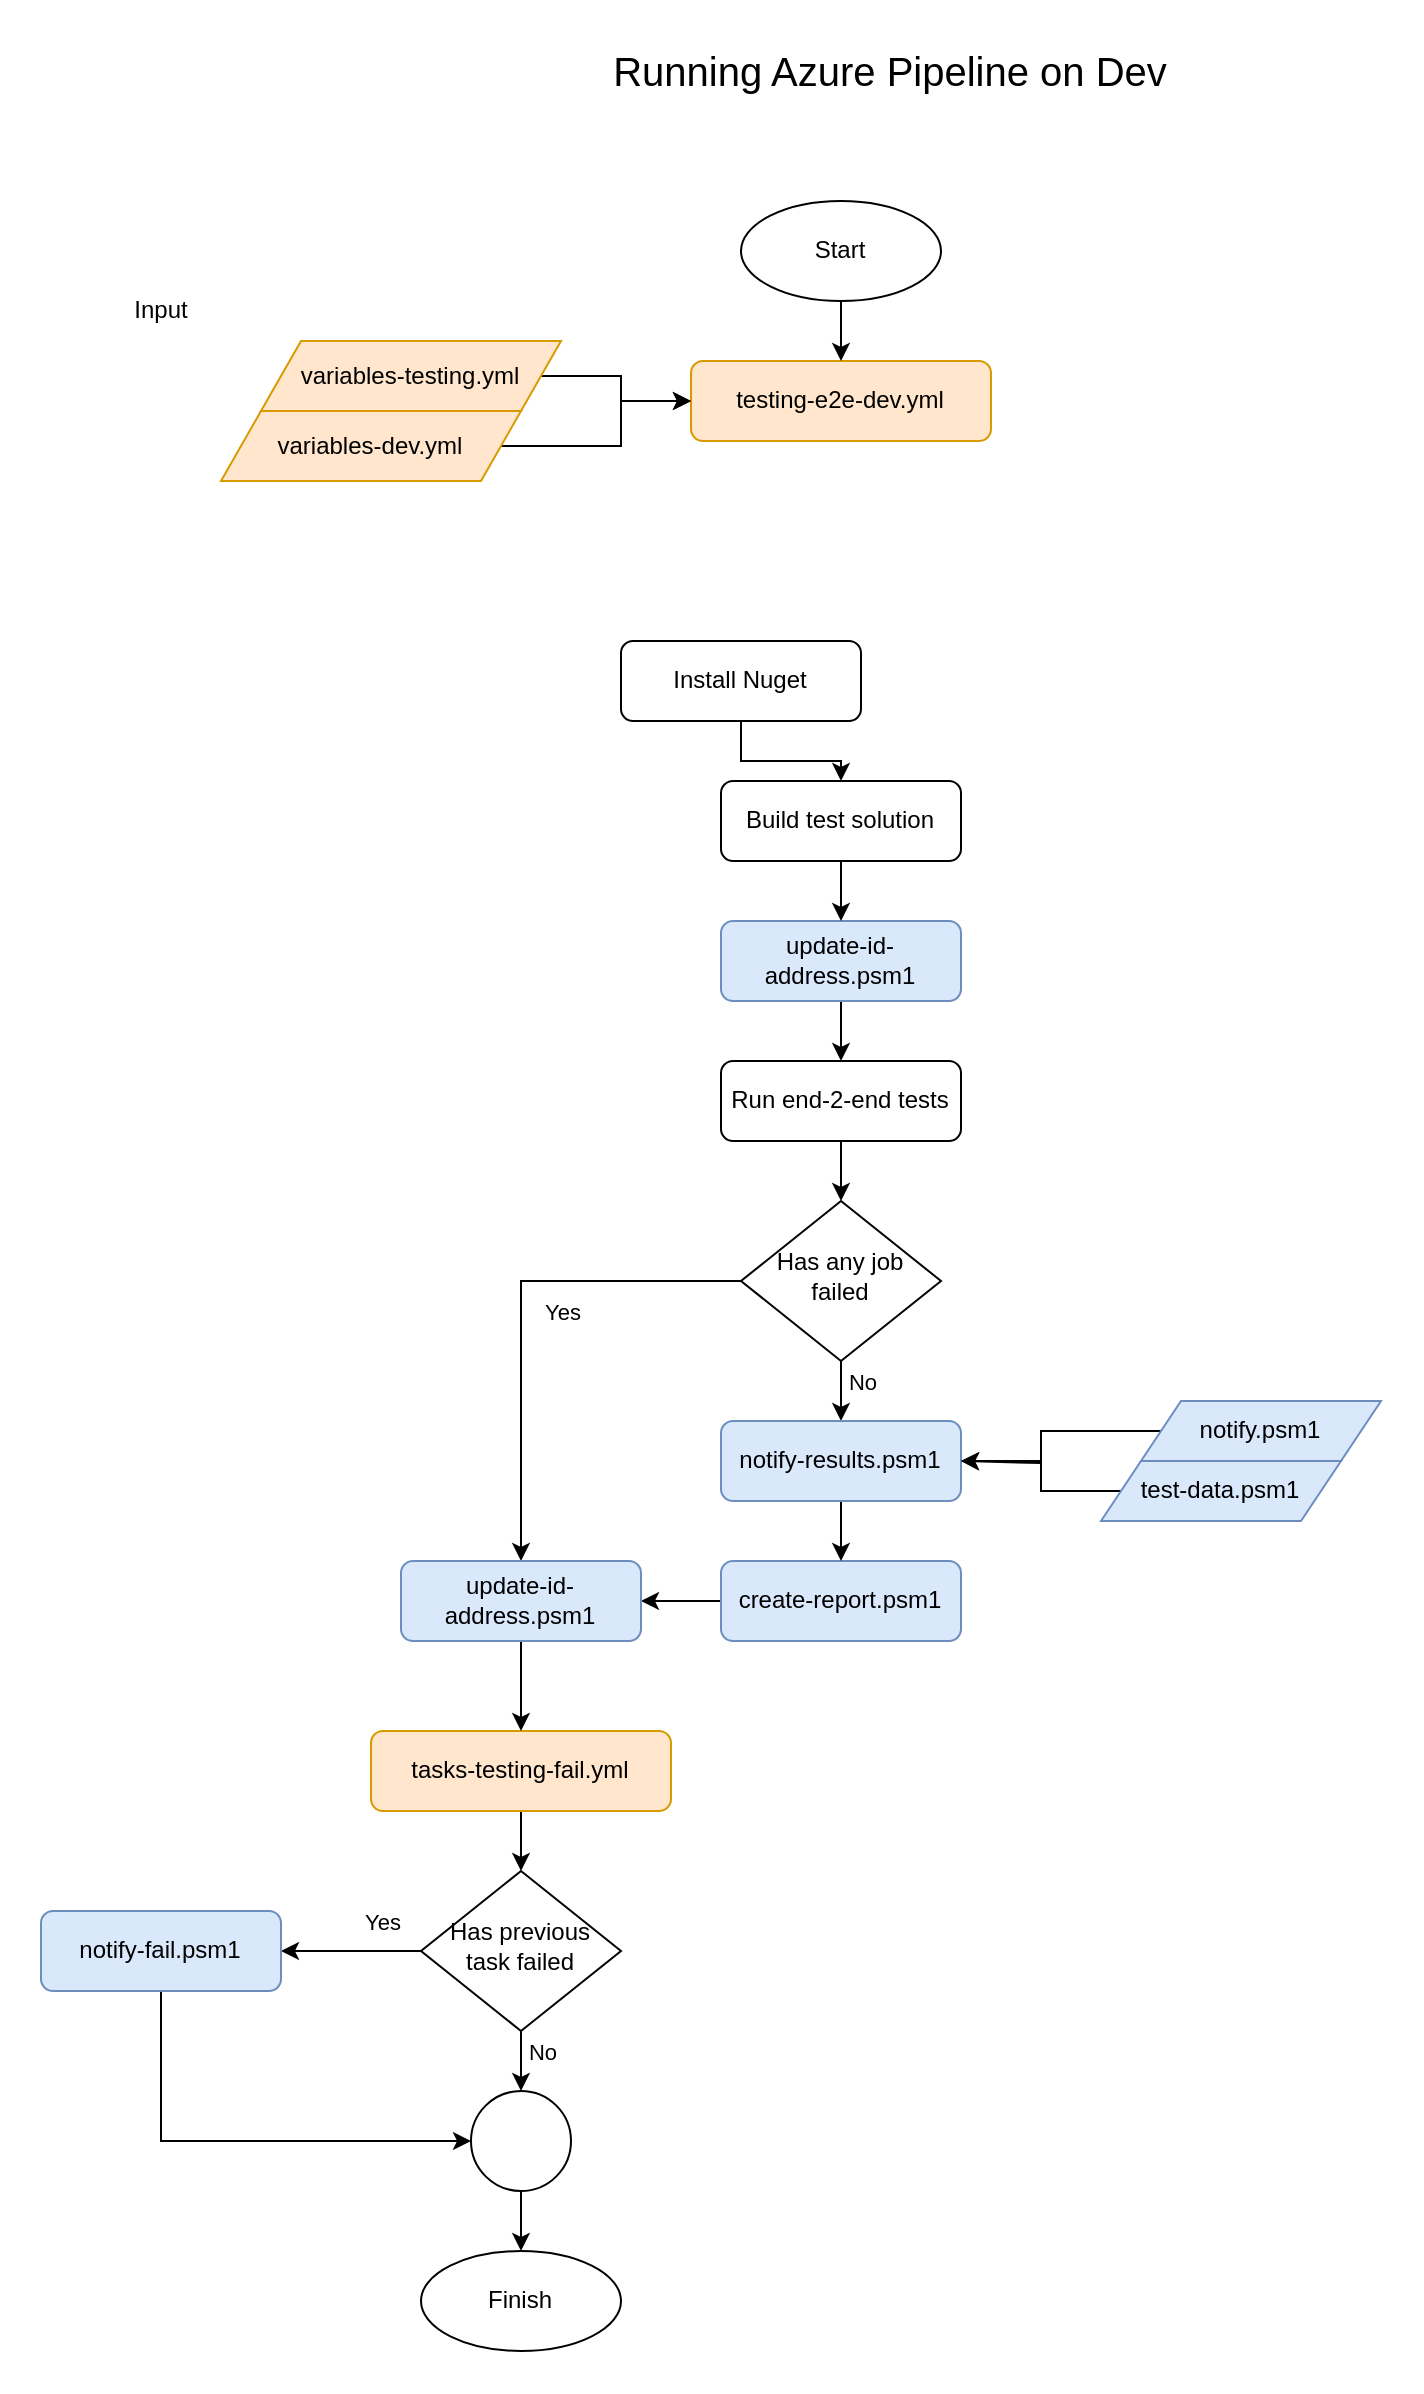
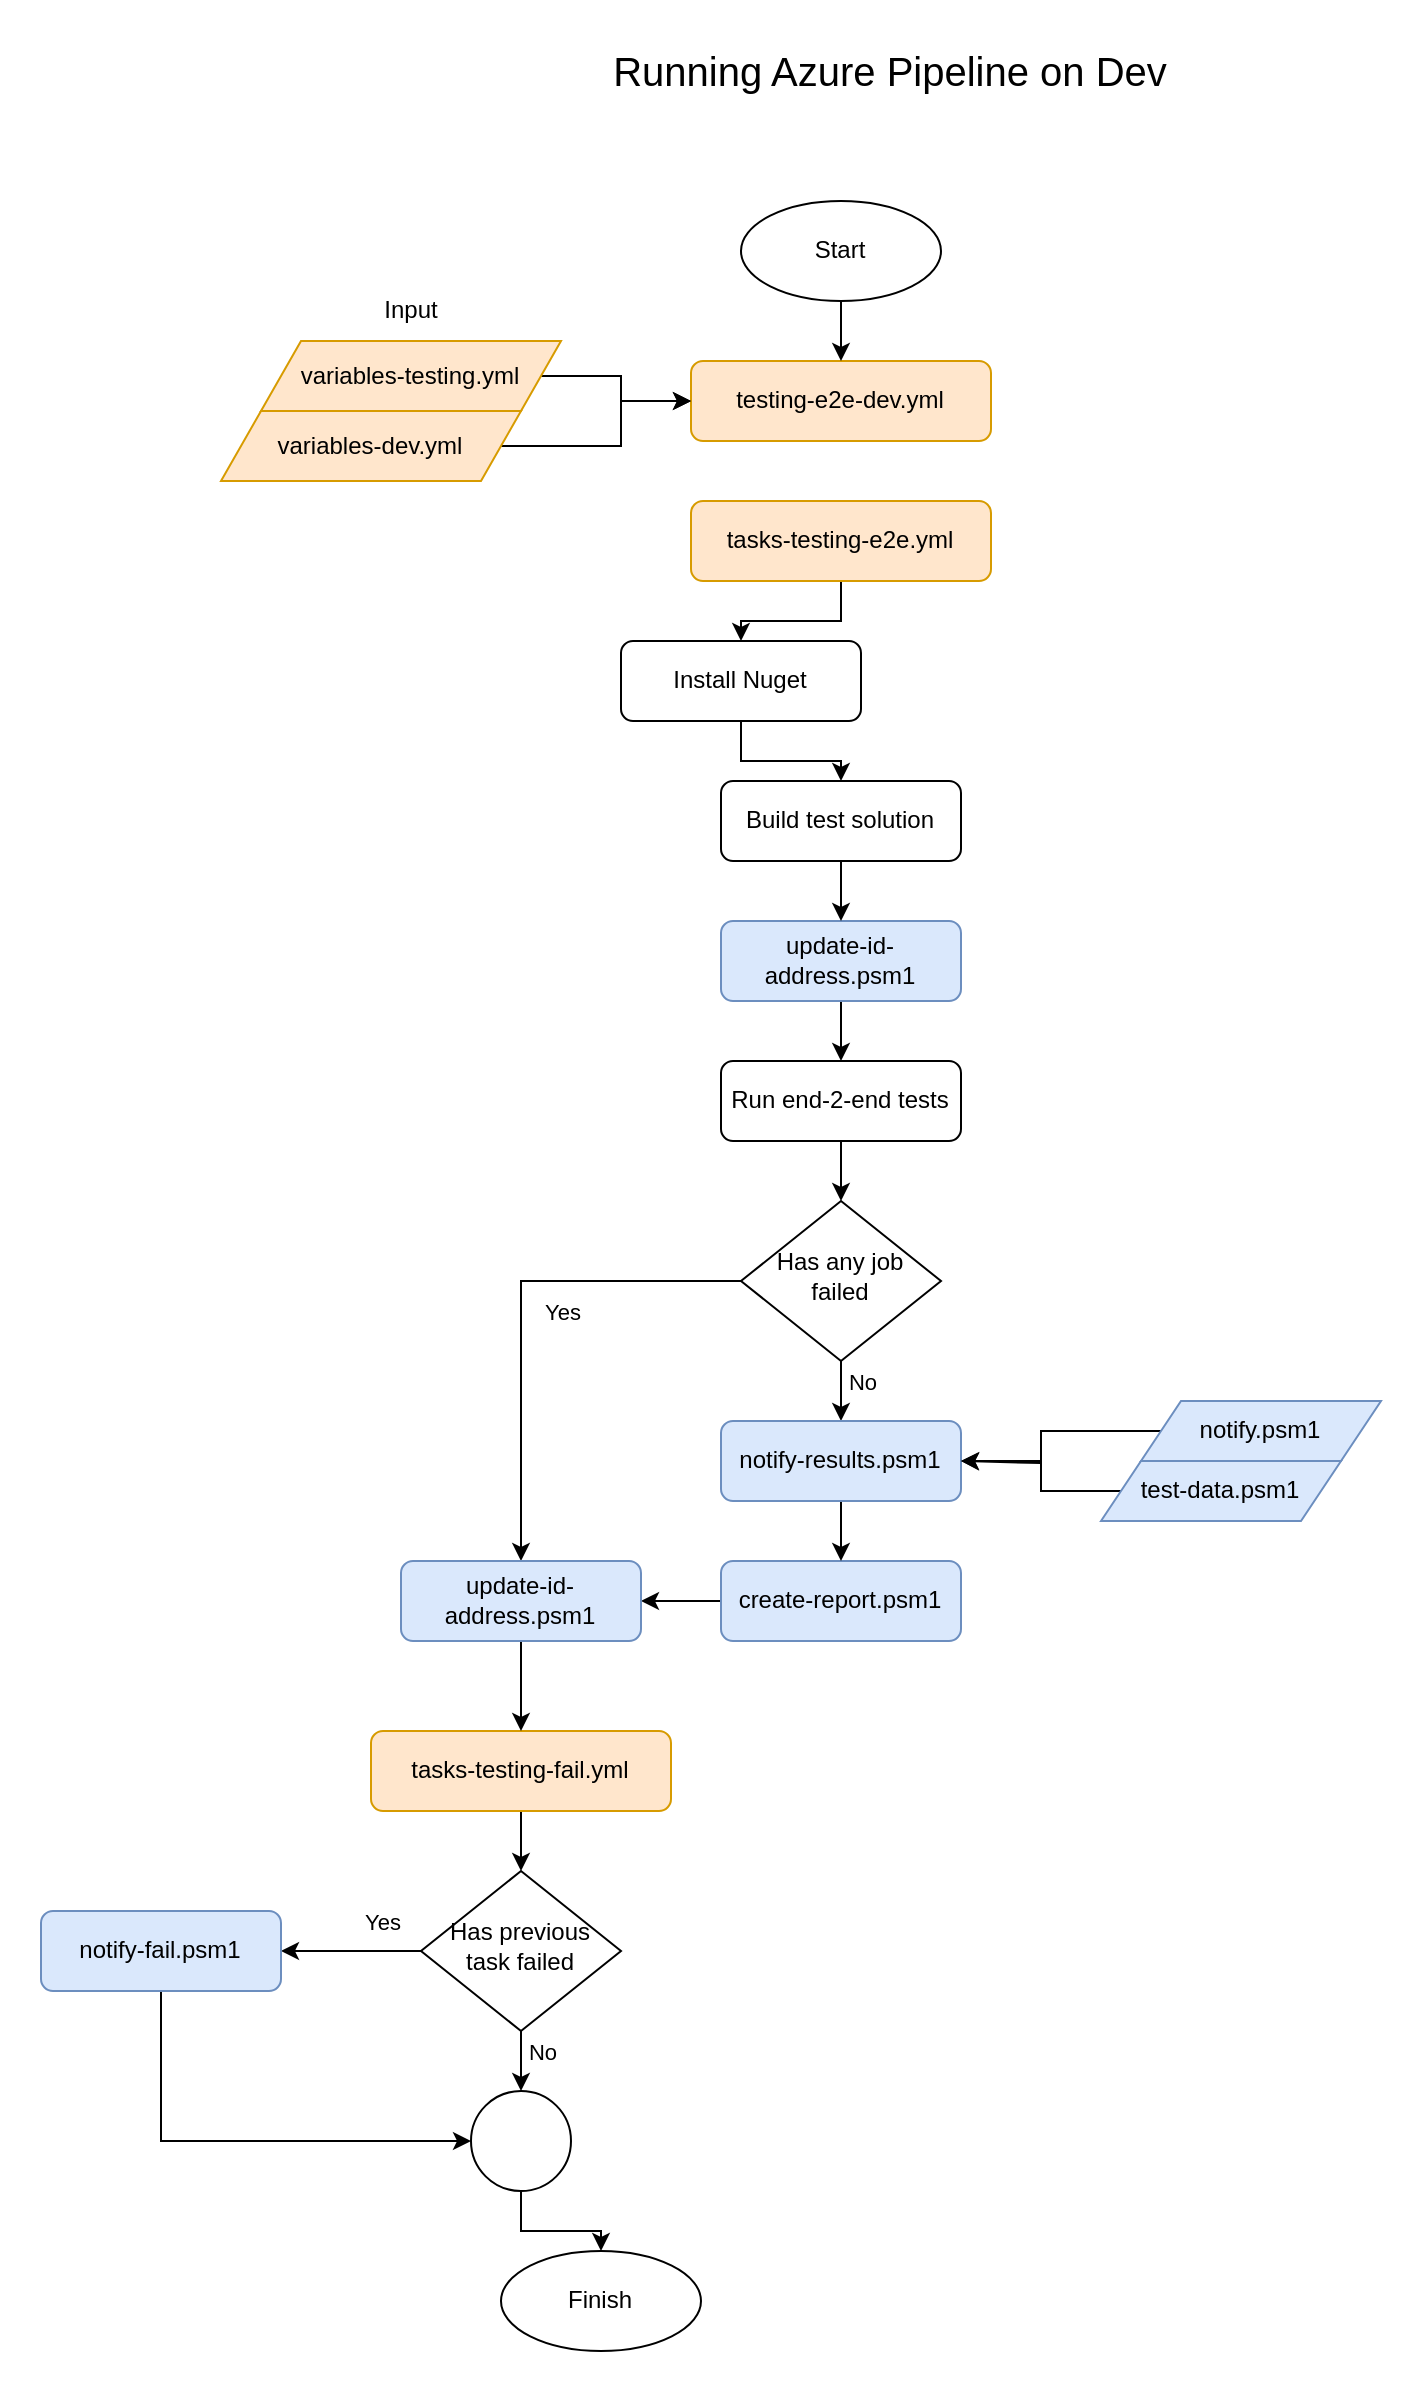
- <mxCell id="33" value="Input" style="text;html=1;align=center;verticalAlign=middle;resizable=0;points=[];autosize=1;strokeColor=none;fillColor=none;" vertex="1" parent="1"><mxGeometry x="55" y="140" width="50" height="30" as="geometry" /></mxCell>
+ <mxCell id="33" value="Input" style="text;html=1;align=center;verticalAlign=middle;resizable=0;points=[];autosize=1;strokeColor=none;fillColor=none;" vertex="1" parent="1"><mxGeometry x="180" y="140" width="50" height="30" as="geometry" /></mxCell>
+ <mxCell id="23" value="tasks-testing-e2e.yml" style="rounded=1;whiteSpace=wrap;html=1;fontSize=12;glass=0;strokeWidth=1;shadow=0;fillColor=#ffe6cc;strokeColor=#d79b00;" vertex="1" parent="1"><mxGeometry x="345" y="250" width="150" height="40" as="geometry" /></mxCell>
+ <mxCell id="22" style="edgeStyle=orthogonalEdgeStyle;rounded=0;orthogonalLoop=1;jettySize=auto;html=1;exitX=0.5;exitY=1;exitDx=0;exitDy=0;entryX=0.5;entryY=0;entryDx=0;entryDy=0;" edge="1" parent="1" source="23" target="44"><mxGeometry relative="1" as="geometry" /></mxCell>
- <mxCell id="21" value="Finish" style="ellipse;whiteSpace=wrap;html=1;" vertex="1" parent="1"><mxGeometry x="210" y="1125" width="100" height="50" as="geometry" /></mxCell>
+ <mxCell id="21" value="Finish" style="ellipse;whiteSpace=wrap;html=1;" vertex="1" parent="1"><mxGeometry x="250" y="1125" width="100" height="50" as="geometry" /></mxCell>
